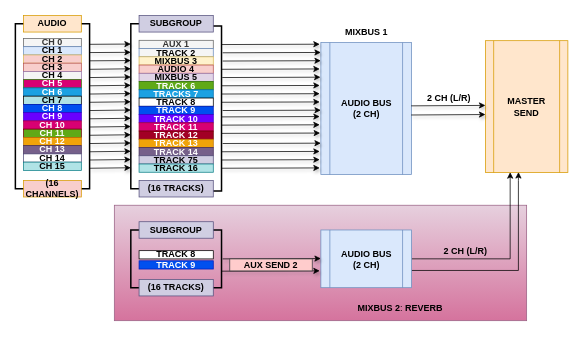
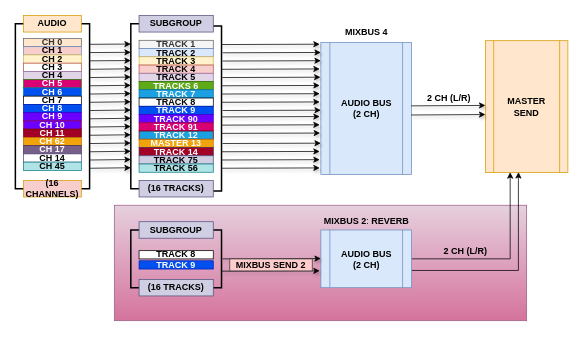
- <mxCell id="60" value="&lt;b&gt;MIXBUS&lt;/b&gt; &lt;b&gt;1&lt;/b&gt;" style="text;html=1;align=center;verticalAlign=middle;resizable=0;points=[];autosize=1;fontColor=#000000;" parent="1" vertex="1"><mxGeometry x="449.5" y="31.5" width="77" height="22" as="geometry" /></mxCell>
+ <mxCell id="60" value="&lt;b&gt;MIXBUS&lt;/b&gt; &lt;b&gt;4&lt;/b&gt;" style="text;html=1;align=center;verticalAlign=middle;resizable=0;points=[];autosize=1;fontColor=#000000;" parent="1" vertex="1"><mxGeometry x="449.5" y="31.5" width="77" height="22" as="geometry" /></mxCell>
- <mxCell id="6" value="&lt;b&gt;CH 0&lt;/b&gt;" style="rounded=0;whiteSpace=wrap;html=1;fillColor=#f5f5f5;strokeColor=#666666;fontColor=#333333;" parent="1" vertex="1"><mxGeometry x="31" y="50.5" width="77" height="11" as="geometry" /></mxCell>
+ <mxCell id="6" value="&lt;b&gt;CH 0&lt;/b&gt;" style="rounded=0;whiteSpace=wrap;html=1;fillColor=#ffe6cc;strokeColor=#666666;fontColor=#333333;" parent="1" vertex="1"><mxGeometry x="31" y="50.5" width="77" height="11" as="geometry" /></mxCell>
- <mxCell id="23" value="&lt;b&gt;AUX 1&lt;/b&gt;" style="rounded=0;whiteSpace=wrap;html=1;fillColor=#f5f5f5;strokeColor=#666666;fontColor=#333333;" parent="1" vertex="1"><mxGeometry x="185" y="53" width="99" height="11" as="geometry" /></mxCell>
+ <mxCell id="23" value="&lt;b&gt;TRACK 1&lt;/b&gt;" style="rounded=0;whiteSpace=wrap;html=1;fillColor=#f5f5f5;strokeColor=#666666;fontColor=#333333;" parent="1" vertex="1"><mxGeometry x="185" y="53" width="99" height="11" as="geometry" /></mxCell>
- <mxCell id="7" value="&lt;b&gt;CH 1&lt;br&gt;&lt;/b&gt;" style="rounded=0;whiteSpace=wrap;html=1;fillColor=#dae8fc;strokeColor=#6c8ebf;" parent="1" vertex="1"><mxGeometry x="31" y="61.5" width="77" height="11" as="geometry" /></mxCell>
+ <mxCell id="7" value="&lt;b&gt;CH 1&lt;br&gt;&lt;/b&gt;" style="rounded=0;whiteSpace=wrap;html=1;fillColor=#f8cecc;strokeColor=#6c8ebf;" parent="1" vertex="1"><mxGeometry x="31" y="61.5" width="77" height="11" as="geometry" /></mxCell>
- <mxCell id="24" value="&lt;b&gt;TRACK 2&lt;br&gt;&lt;/b&gt;" style="rounded=0;whiteSpace=wrap;html=1;fillColor=#f5f5f5;strokeColor=#6c8ebf;" parent="1" vertex="1"><mxGeometry x="185" y="64" width="99" height="11" as="geometry" /></mxCell>
+ <mxCell id="24" value="&lt;b&gt;TRACK 2&lt;br&gt;&lt;/b&gt;" style="rounded=0;whiteSpace=wrap;html=1;fillColor=#dae8fc;strokeColor=#6c8ebf;" parent="1" vertex="1"><mxGeometry x="185" y="64" width="99" height="11" as="geometry" /></mxCell>
- <mxCell id="9" value="&lt;div&gt;&lt;b&gt;CH 2&lt;/b&gt;&lt;/div&gt;" style="rounded=0;whiteSpace=wrap;html=1;fillColor=#f8cecc;strokeColor=#d6b656;" parent="1" vertex="1"><mxGeometry x="31" y="72.5" width="77" height="11" as="geometry" /></mxCell>
+ <mxCell id="9" value="&lt;div&gt;&lt;b&gt;CH 2&lt;/b&gt;&lt;/div&gt;" style="rounded=0;whiteSpace=wrap;html=1;fillColor=#fff2cc;strokeColor=#d6b656;" parent="1" vertex="1"><mxGeometry x="31" y="72.5" width="77" height="11" as="geometry" /></mxCell>
- <mxCell id="25" value="&lt;div&gt;&lt;b&gt;MIXBUS 3&lt;br&gt;&lt;/b&gt;&lt;/div&gt;" style="rounded=0;whiteSpace=wrap;html=1;fillColor=#fff2cc;strokeColor=#d6b656;" parent="1" vertex="1"><mxGeometry x="185" y="75" width="99" height="11" as="geometry" /></mxCell>
+ <mxCell id="25" value="&lt;div&gt;&lt;b&gt;TRACK 3&lt;br&gt;&lt;/b&gt;&lt;/div&gt;" style="rounded=0;whiteSpace=wrap;html=1;fillColor=#fff2cc;strokeColor=#d6b656;" parent="1" vertex="1"><mxGeometry x="185" y="75" width="99" height="11" as="geometry" /></mxCell>
- <mxCell id="10" value="&lt;div&gt;&lt;b&gt;CH 3&lt;br&gt;&lt;/b&gt;&lt;/div&gt;" style="rounded=0;whiteSpace=wrap;html=1;fillColor=#f8cecc;strokeColor=#b85450;" parent="1" vertex="1"><mxGeometry x="31" y="83.5" width="77" height="11" as="geometry" /></mxCell>
+ <mxCell id="10" value="&lt;div&gt;&lt;b&gt;CH 3&lt;br&gt;&lt;/b&gt;&lt;/div&gt;" style="rounded=0;whiteSpace=wrap;html=1;fillColor=#ffffff;strokeColor=#b85450;" parent="1" vertex="1"><mxGeometry x="31" y="83.5" width="77" height="11" as="geometry" /></mxCell>
- <mxCell id="26" value="&lt;div&gt;&lt;b&gt;AUDIO 4&lt;br&gt;&lt;/b&gt;&lt;/div&gt;" style="rounded=0;whiteSpace=wrap;html=1;fillColor=#f8cecc;strokeColor=#b85450;" parent="1" vertex="1"><mxGeometry x="185" y="86" width="99" height="11" as="geometry" /></mxCell>
+ <mxCell id="26" value="&lt;div&gt;&lt;b&gt;TRACK 4&lt;br&gt;&lt;/b&gt;&lt;/div&gt;" style="rounded=0;whiteSpace=wrap;html=1;fillColor=#f8cecc;strokeColor=#b85450;" parent="1" vertex="1"><mxGeometry x="185" y="86" width="99" height="11" as="geometry" /></mxCell>
- <mxCell id="11" value="&lt;b&gt;CH 4&lt;br&gt;&lt;/b&gt;" style="rounded=0;whiteSpace=wrap;html=1;fillColor=#f5f5f5;strokeColor=#9673a6;" parent="1" vertex="1"><mxGeometry x="31" y="94.5" width="77" height="11" as="geometry" /></mxCell>
+ <mxCell id="11" value="&lt;b&gt;CH 4&lt;br&gt;&lt;/b&gt;" style="rounded=0;whiteSpace=wrap;html=1;fillColor=#e1d5e7;strokeColor=#9673a6;" parent="1" vertex="1"><mxGeometry x="31" y="94.5" width="77" height="11" as="geometry" /></mxCell>
- <mxCell id="27" value="&lt;b&gt;MIXBUS 5&lt;br&gt;&lt;/b&gt;" style="rounded=0;whiteSpace=wrap;html=1;fillColor=#e1d5e7;strokeColor=#9673a6;" parent="1" vertex="1"><mxGeometry x="185" y="97" width="99" height="11" as="geometry" /></mxCell>
+ <mxCell id="27" value="&lt;b&gt;TRACK 5&lt;br&gt;&lt;/b&gt;" style="rounded=0;whiteSpace=wrap;html=1;fillColor=#e1d5e7;strokeColor=#9673a6;" parent="1" vertex="1"><mxGeometry x="185" y="97" width="99" height="11" as="geometry" /></mxCell>
- <mxCell id="28" value="&lt;b&gt;TRACK 6&lt;br&gt;&lt;/b&gt;" style="rounded=0;whiteSpace=wrap;html=1;fontColor=#ffffff;fillColor=#60a917;strokeColor=#2D7600;" parent="1" vertex="1"><mxGeometry x="185" y="108" width="99" height="11" as="geometry" /></mxCell>
+ <mxCell id="28" value="&lt;b&gt;TRACKS 6&lt;br&gt;&lt;/b&gt;" style="rounded=0;whiteSpace=wrap;html=1;fontColor=#ffffff;fillColor=#60a917;strokeColor=#2D7600;" parent="1" vertex="1"><mxGeometry x="185" y="108" width="99" height="11" as="geometry" /></mxCell>
- <mxCell id="13" value="&lt;div&gt;&lt;b&gt;CH 6&lt;br&gt;&lt;/b&gt;&lt;/div&gt;" style="rounded=0;whiteSpace=wrap;html=1;fontColor=#ffffff;fillColor=#1ba1e2;strokeColor=#006EAF;" parent="1" vertex="1"><mxGeometry x="31" y="116.5" width="77" height="11" as="geometry" /></mxCell>
+ <mxCell id="13" value="&lt;div&gt;&lt;b&gt;CH 6&lt;br&gt;&lt;/b&gt;&lt;/div&gt;" style="rounded=0;whiteSpace=wrap;html=1;fontColor=#ffffff;fillColor=#0050ef;strokeColor=#006EAF;" parent="1" vertex="1"><mxGeometry x="31" y="116.5" width="77" height="11" as="geometry" /></mxCell>
- <mxCell id="29" value="&lt;div&gt;&lt;b&gt;TRACKS 7&lt;br&gt;&lt;/b&gt;&lt;/div&gt;" style="rounded=0;whiteSpace=wrap;html=1;fontColor=#ffffff;fillColor=#1ba1e2;strokeColor=#006EAF;" parent="1" vertex="1"><mxGeometry x="185" y="119" width="99" height="11" as="geometry" /></mxCell>
+ <mxCell id="29" value="&lt;div&gt;&lt;b&gt;TRACK 7&lt;br&gt;&lt;/b&gt;&lt;/div&gt;" style="rounded=0;whiteSpace=wrap;html=1;fontColor=#ffffff;fillColor=#1ba1e2;strokeColor=#006EAF;" parent="1" vertex="1"><mxGeometry x="185" y="119" width="99" height="11" as="geometry" /></mxCell>
- <mxCell id="14" value="&lt;div&gt;&lt;b&gt;CH 7&lt;br&gt;&lt;/b&gt;&lt;/div&gt;" style="rounded=0;whiteSpace=wrap;html=1;fontColor=#000000;fillColor=#b0e3e6;" parent="1" vertex="1"><mxGeometry x="31" y="127.5" width="77" height="11" as="geometry" /></mxCell>
+ <mxCell id="14" value="&lt;div&gt;&lt;b&gt;CH 7&lt;br&gt;&lt;/b&gt;&lt;/div&gt;" style="rounded=0;whiteSpace=wrap;html=1;fontColor=#000000;" parent="1" vertex="1"><mxGeometry x="31" y="127.5" width="77" height="11" as="geometry" /></mxCell>
- <mxCell id="32" value="&lt;b&gt;TRACK 10&lt;br&gt;&lt;/b&gt;" style="rounded=0;whiteSpace=wrap;html=1;fontColor=#ffffff;fillColor=#6a00ff;strokeColor=#3700CC;" parent="1" vertex="1"><mxGeometry x="185" y="152" width="99" height="11" as="geometry" /></mxCell>
+ <mxCell id="32" value="&lt;b&gt;TRACK 90&lt;br&gt;&lt;/b&gt;" style="rounded=0;whiteSpace=wrap;html=1;fontColor=#ffffff;fillColor=#6a00ff;strokeColor=#3700CC;" parent="1" vertex="1"><mxGeometry x="185" y="152" width="99" height="11" as="geometry" /></mxCell>
- <mxCell id="17" value="&lt;div&gt;&lt;b&gt;CH 10&lt;br&gt;&lt;/b&gt;&lt;/div&gt;" style="rounded=0;whiteSpace=wrap;html=1;fontColor=#ffffff;fillColor=#d80073;strokeColor=#A50040;" parent="1" vertex="1"><mxGeometry x="31" y="160.5" width="77" height="11" as="geometry" /></mxCell>
+ <mxCell id="17" value="&lt;div&gt;&lt;b&gt;CH 10&lt;br&gt;&lt;/b&gt;&lt;/div&gt;" style="rounded=0;whiteSpace=wrap;html=1;fontColor=#ffffff;fillColor=#6a00ff;strokeColor=#A50040;" parent="1" vertex="1"><mxGeometry x="31" y="160.5" width="77" height="11" as="geometry" /></mxCell>
- <mxCell id="33" value="&lt;div&gt;&lt;b&gt;TRACK 11&lt;br&gt;&lt;/b&gt;&lt;/div&gt;" style="rounded=0;whiteSpace=wrap;html=1;fontColor=#ffffff;fillColor=#d80073;strokeColor=#A50040;" parent="1" vertex="1"><mxGeometry x="185" y="163" width="99" height="11" as="geometry" /></mxCell>
+ <mxCell id="33" value="&lt;div&gt;&lt;b&gt;TRACK 91&lt;br&gt;&lt;/b&gt;&lt;/div&gt;" style="rounded=0;whiteSpace=wrap;html=1;fontColor=#ffffff;fillColor=#d80073;strokeColor=#A50040;" parent="1" vertex="1"><mxGeometry x="185" y="163" width="99" height="11" as="geometry" /></mxCell>
- <mxCell id="18" value="&lt;div&gt;&lt;b&gt;CH 11&lt;br&gt;&lt;/b&gt;&lt;/div&gt;" style="rounded=0;whiteSpace=wrap;html=1;fontColor=#ffffff;fillColor=#60a917;strokeColor=#6F0000;" parent="1" vertex="1"><mxGeometry x="31" y="171.5" width="77" height="11" as="geometry" /></mxCell>
+ <mxCell id="18" value="&lt;div&gt;&lt;b&gt;CH 11&lt;br&gt;&lt;/b&gt;&lt;/div&gt;" style="rounded=0;whiteSpace=wrap;html=1;fontColor=#ffffff;fillColor=#a20025;strokeColor=#6F0000;" parent="1" vertex="1"><mxGeometry x="31" y="171.5" width="77" height="11" as="geometry" /></mxCell>
- <mxCell id="34" value="&lt;div&gt;&lt;b&gt;TRACK 12&lt;br&gt;&lt;/b&gt;&lt;/div&gt;" style="rounded=0;whiteSpace=wrap;html=1;fontColor=#ffffff;fillColor=#a20025;strokeColor=#6F0000;" parent="1" vertex="1"><mxGeometry x="185" y="174" width="99" height="11" as="geometry" /></mxCell>
+ <mxCell id="34" value="&lt;div&gt;&lt;b&gt;TRACK 12&lt;br&gt;&lt;/b&gt;&lt;/div&gt;" style="rounded=0;whiteSpace=wrap;html=1;fontColor=#ffffff;fillColor=#1ba1e2;strokeColor=#6F0000;" parent="1" vertex="1"><mxGeometry x="185" y="174" width="99" height="11" as="geometry" /></mxCell>
- <mxCell id="19" value="&lt;b&gt;CH 12&lt;br&gt;&lt;/b&gt;" style="rounded=0;whiteSpace=wrap;html=1;fontColor=#ffffff;fillColor=#f0a30a;strokeColor=#BD7000;" parent="1" vertex="1"><mxGeometry x="31" y="182.5" width="77" height="11" as="geometry" /></mxCell>
+ <mxCell id="19" value="&lt;b&gt;CH 62&lt;br&gt;&lt;/b&gt;" style="rounded=0;whiteSpace=wrap;html=1;fontColor=#ffffff;fillColor=#f0a30a;strokeColor=#BD7000;" parent="1" vertex="1"><mxGeometry x="31" y="182.5" width="77" height="11" as="geometry" /></mxCell>
- <mxCell id="35" value="&lt;b&gt;TRACK 13&lt;br&gt;&lt;/b&gt;" style="rounded=0;whiteSpace=wrap;html=1;fontColor=#ffffff;fillColor=#f0a30a;strokeColor=#BD7000;" parent="1" vertex="1"><mxGeometry x="185" y="185" width="99" height="11" as="geometry" /></mxCell>
+ <mxCell id="35" value="&lt;b&gt;MASTER 13&lt;br&gt;&lt;/b&gt;" style="rounded=0;whiteSpace=wrap;html=1;fontColor=#ffffff;fillColor=#f0a30a;strokeColor=#BD7000;" parent="1" vertex="1"><mxGeometry x="185" y="185" width="99" height="11" as="geometry" /></mxCell>
- <mxCell id="20" value="&lt;b&gt;CH 13&lt;br&gt;&lt;/b&gt;" style="rounded=0;whiteSpace=wrap;html=1;fontColor=#ffffff;fillColor=#76608a;strokeColor=#432D57;" parent="1" vertex="1"><mxGeometry x="31" y="193.5" width="77" height="11" as="geometry" /></mxCell>
+ <mxCell id="20" value="&lt;b&gt;CH 17&lt;br&gt;&lt;/b&gt;" style="rounded=0;whiteSpace=wrap;html=1;fontColor=#ffffff;fillColor=#76608a;strokeColor=#432D57;" parent="1" vertex="1"><mxGeometry x="31" y="193.5" width="77" height="11" as="geometry" /></mxCell>
- <mxCell id="36" value="&lt;b&gt;TRACK 14&lt;br&gt;&lt;/b&gt;" style="rounded=0;whiteSpace=wrap;html=1;fontColor=#ffffff;fillColor=#76608a;strokeColor=#432D57;" parent="1" vertex="1"><mxGeometry x="185" y="196" width="99" height="11" as="geometry" /></mxCell>
+ <mxCell id="36" value="&lt;b&gt;TRACK 14&lt;br&gt;&lt;/b&gt;" style="rounded=0;whiteSpace=wrap;html=1;fontColor=#ffffff;fillColor=#a20025;strokeColor=#432D57;" parent="1" vertex="1"><mxGeometry x="185" y="196" width="99" height="11" as="geometry" /></mxCell>
- <mxCell id="22" value="&lt;div&gt;&lt;b&gt;CH 15&lt;br&gt;&lt;/b&gt;&lt;/div&gt;" style="rounded=0;whiteSpace=wrap;html=1;fillColor=#b0e3e6;strokeColor=#0e8088;" parent="1" vertex="1"><mxGeometry x="31" y="215.5" width="77" height="11" as="geometry" /></mxCell>
+ <mxCell id="22" value="&lt;div&gt;&lt;b&gt;CH 45&lt;br&gt;&lt;/b&gt;&lt;/div&gt;" style="rounded=0;whiteSpace=wrap;html=1;fillColor=#b0e3e6;strokeColor=#0e8088;" parent="1" vertex="1"><mxGeometry x="31" y="215.5" width="77" height="11" as="geometry" /></mxCell>
- <mxCell id="39" value="&lt;div&gt;&lt;b&gt;TRACK 16&lt;br&gt;&lt;/b&gt;&lt;/div&gt;" style="rounded=0;whiteSpace=wrap;html=1;fillColor=#b0e3e6;strokeColor=#0e8088;" parent="1" vertex="1"><mxGeometry x="185" y="218" width="99" height="11" as="geometry" /></mxCell>
+ <mxCell id="39" value="&lt;div&gt;&lt;b&gt;TRACK 56&lt;br&gt;&lt;/b&gt;&lt;/div&gt;" style="rounded=0;whiteSpace=wrap;html=1;fillColor=#b0e3e6;strokeColor=#0e8088;" parent="1" vertex="1"><mxGeometry x="185" y="218" width="99" height="11" as="geometry" /></mxCell>
- <mxCell id="94" value="&lt;b&gt;AUX SEND 2&lt;br&gt;&lt;/b&gt;" style="rounded=0;whiteSpace=wrap;html=1;labelBackgroundColor=none;strokeColor=#36393d;fillColor=#ffcccc;" parent="1" vertex="1"><mxGeometry x="306" y="344.6" width="110" height="16" as="geometry" /></mxCell>
+ <mxCell id="94" value="&lt;b&gt;MIXBUS SEND 2&lt;br&gt;&lt;/b&gt;" style="rounded=0;whiteSpace=wrap;html=1;labelBackgroundColor=none;strokeColor=#36393d;fillColor=#ffcccc;" parent="1" vertex="1"><mxGeometry x="306" y="344.6" width="110" height="16" as="geometry" /></mxCell>
- <mxCell id="74" value="&lt;b&gt;MIXBUS&amp;nbsp;2&lt;/b&gt;: &lt;b&gt;REVERB&lt;/b&gt;" style="text;html=1;align=center;verticalAlign=middle;resizable=0;points=[];autosize=1;fontColor=#000000;" parent="1" vertex="1"><mxGeometry x="467" y="399" width="132" height="22" as="geometry" /></mxCell>
+ <mxCell id="74" value="&lt;b&gt;MIXBUS&amp;nbsp;2&lt;/b&gt;: &lt;b&gt;REVERB&lt;/b&gt;" style="text;html=1;align=center;verticalAlign=middle;resizable=0;points=[];autosize=1;fontColor=#000000;" parent="1" vertex="1"><mxGeometry x="422" y="284" width="132" height="22" as="geometry" /></mxCell>
